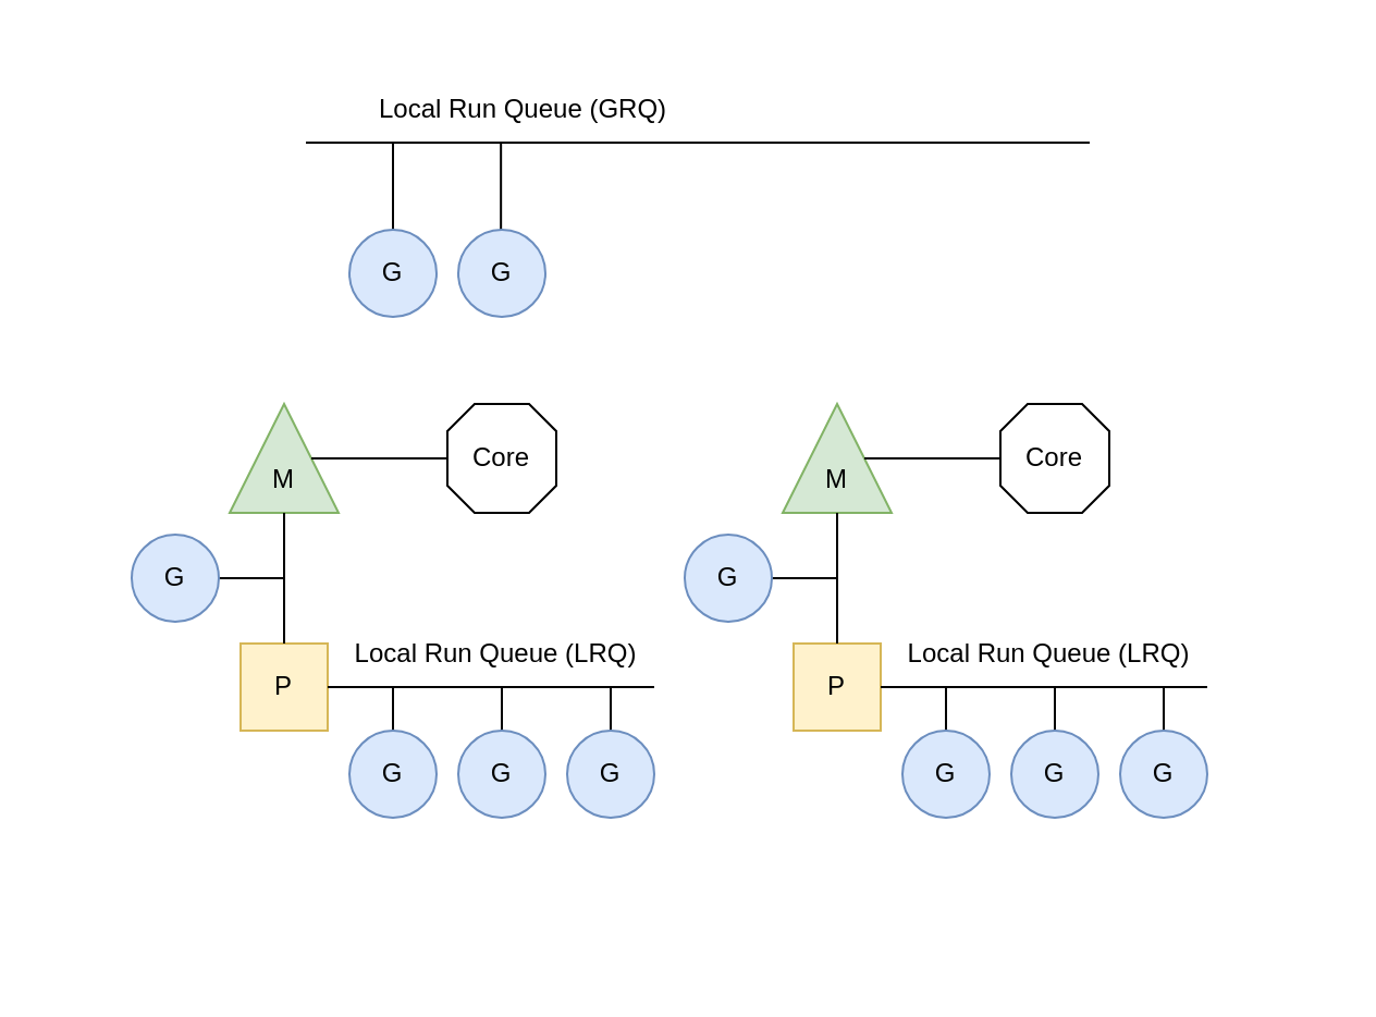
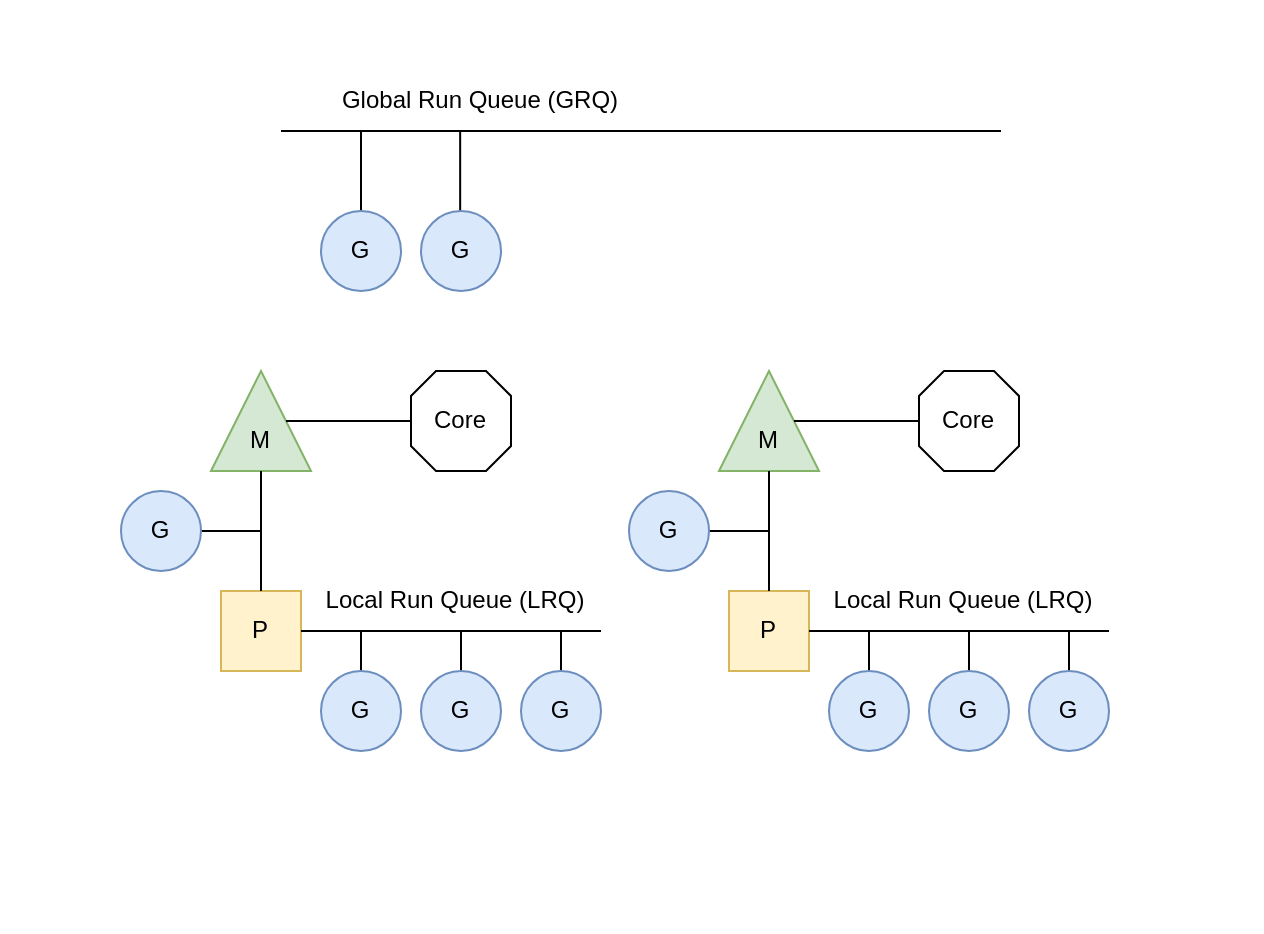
- <mxCell id="41" value="Local Run Queue (GRQ)" style="text;html=1;align=center;verticalAlign=middle;whiteSpace=wrap;rounded=0;" vertex="1" parent="1"><mxGeometry x="140" y="35" width="200" height="30" as="geometry" /></mxCell>
+ <mxCell id="41" value="Global Run Queue (GRQ)" style="text;html=1;align=center;verticalAlign=middle;whiteSpace=wrap;rounded=0;" vertex="1" parent="1"><mxGeometry x="140" y="35" width="200" height="30" as="geometry" /></mxCell>
